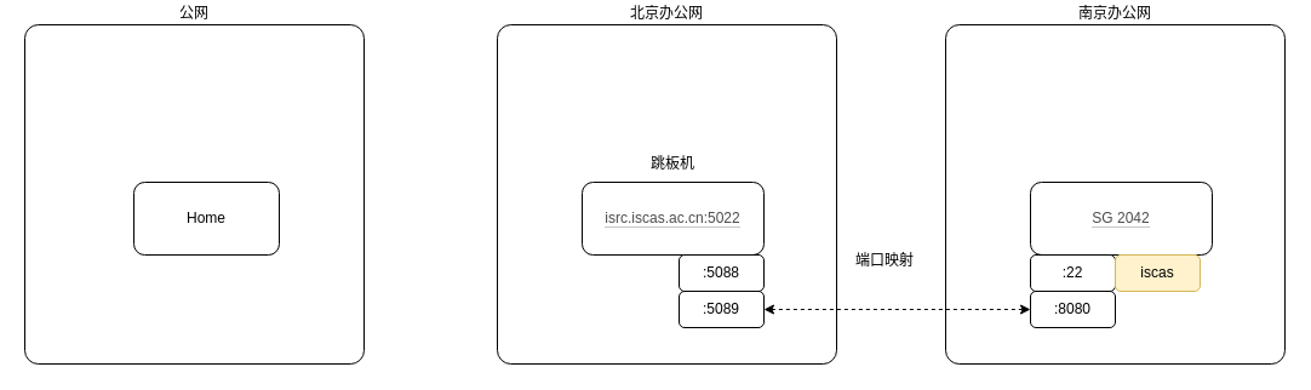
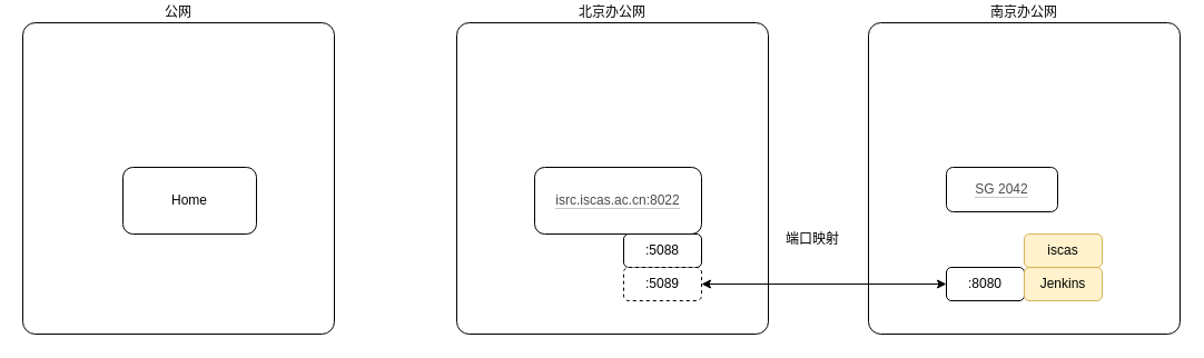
- <mxCell id="8" value="跳板机" style="text;html=1;align=center;verticalAlign=middle;whiteSpace=wrap;rounded=0;" vertex="1" parent="1"><mxGeometry x="525" y="120" width="60" height="30" as="geometry" /></mxCell>
- <mxCell id="5" value="&lt;span style=&quot;border-bottom:0.05em solid;border-color:rgba(55,53,47,.4);opacity:0.7&quot; class=&quot;link-annotation-unknown-block-id--957038794&quot;&gt;isrc.iscas.ac.cn:5022&lt;/span&gt;" style="rounded=1;whiteSpace=wrap;html=1;" vertex="1" parent="1"><mxGeometry x="480" y="150" width="150" height="60" as="geometry" /></mxCell>
+ <mxCell id="5" value="&lt;span style=&quot;border-bottom:0.05em solid;border-color:rgba(55,53,47,.4);opacity:0.7&quot; class=&quot;link-annotation-unknown-block-id--957038794&quot;&gt;isrc.iscas.ac.cn:8022&lt;/span&gt;" style="rounded=1;whiteSpace=wrap;html=1;" vertex="1" parent="1"><mxGeometry x="480" y="150" width="150" height="60" as="geometry" /></mxCell>
- <mxCell id="7" value="&lt;span style=&quot;border-bottom:0.05em solid;border-color:rgba(55,53,47,.4);opacity:0.7&quot; class=&quot;link-annotation-unknown-block-id--957038794&quot;&gt;SG 2042&lt;/span&gt;" style="rounded=1;whiteSpace=wrap;html=1;" vertex="1" parent="1"><mxGeometry x="850" y="150" width="150" height="60" as="geometry" /></mxCell>
+ <mxCell id="7" value="&lt;span style=&quot;border-bottom:0.05em solid;border-color:rgba(55,53,47,.4);opacity:0.7&quot; class=&quot;link-annotation-unknown-block-id--957038794&quot;&gt;SG 2042&lt;/span&gt;" style="rounded=1;whiteSpace=wrap;html=1;" vertex="1" parent="1"><mxGeometry x="850" y="150" width="100" height="40" as="geometry" /></mxCell>
- <mxCell id="11" value=":22" style="rounded=1;whiteSpace=wrap;html=1;" vertex="1" parent="1"><mxGeometry x="850" y="210" width="70" height="30" as="geometry" /></mxCell>
- <mxCell id="10" value=":5089" style="rounded=1;whiteSpace=wrap;html=1;" vertex="1" parent="1"><mxGeometry x="560" y="240" width="70" height="30" as="geometry" /></mxCell>
+ <mxCell id="10" value=":5089" style="rounded=1;whiteSpace=wrap;html=1;dashed=1;" vertex="1" parent="1"><mxGeometry x="560" y="240" width="70" height="30" as="geometry" /></mxCell>
- <mxCell id="14" value="" style="endArrow=classic;startArrow=classic;html=1;rounded=0;entryX=0;entryY=0.5;entryDx=0;entryDy=0;exitX=1;exitY=0.5;exitDx=0;exitDy=0;dashed=1;" edge="1" parent="1" source="10" target="12"><mxGeometry width="50" height="50" relative="1" as="geometry"><mxPoint x="640" y="290" as="sourcePoint" /><mxPoint x="860" y="290" as="targetPoint" /></mxGeometry></mxCell>
+ <mxCell id="14" value="" style="endArrow=classic;startArrow=classic;html=1;rounded=0;entryX=0;entryY=0.5;entryDx=0;entryDy=0;exitX=1;exitY=0.5;exitDx=0;exitDy=0;" edge="1" parent="1" source="10" target="12"><mxGeometry width="50" height="50" relative="1" as="geometry"><mxPoint x="640" y="290" as="sourcePoint" /><mxPoint x="860" y="290" as="targetPoint" /></mxGeometry></mxCell>
+ <mxCell id="15" value="Jenkins" style="rounded=1;whiteSpace=wrap;html=1;fillColor=#fff2cc;strokeColor=#d6b656;" vertex="1" parent="1"><mxGeometry x="920" y="240" width="70" height="30" as="geometry" /></mxCell>
